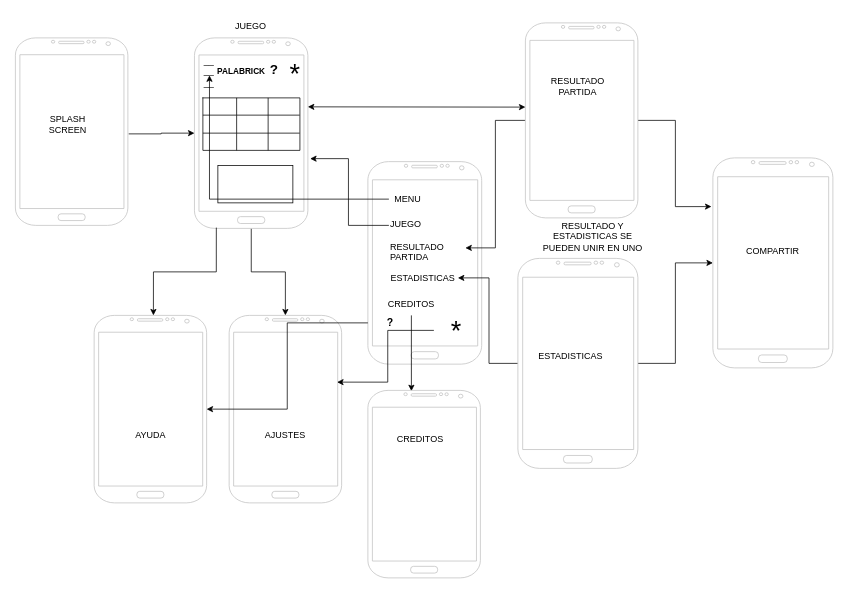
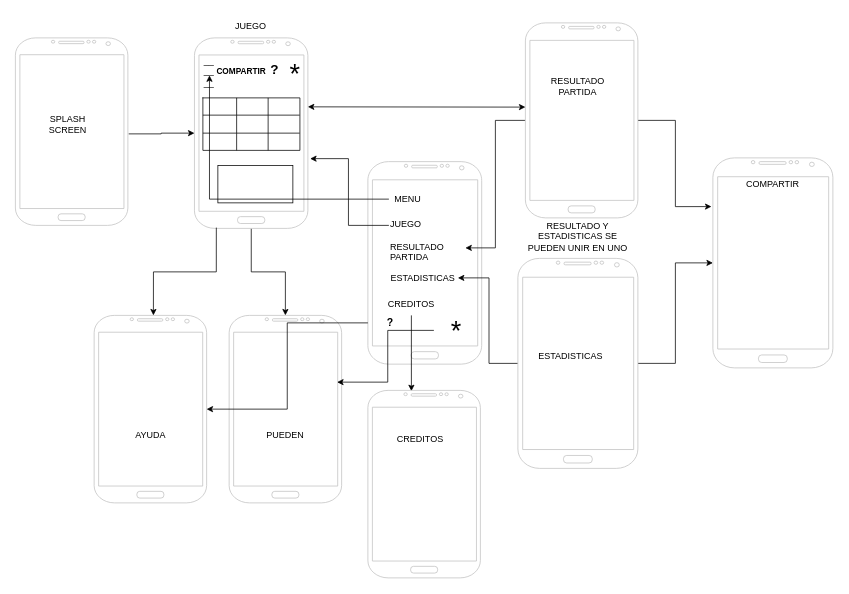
- <mxCell id="57" value="&lt;font&gt;&lt;b&gt;&lt;span style=&quot;font-size: 11px&quot;&gt;PALABRICK&amp;nbsp;&amp;nbsp;&lt;/span&gt;&lt;font style=&quot;font-size: 18px&quot;&gt;?&lt;/font&gt;&lt;/b&gt;&lt;/font&gt;" style="text;html=1;strokeColor=none;fillColor=none;align=center;verticalAlign=middle;whiteSpace=wrap;rounded=0;fontSize=36;" parent="1" vertex="1"><mxGeometry x="280" y="70" width="100" height="30" as="geometry" /></mxCell>
+ <mxCell id="57" value="&lt;font&gt;&lt;b&gt;&lt;span style=&quot;font-size: 11px&quot;&gt;COMPARTIR&amp;nbsp;&amp;nbsp;&lt;/span&gt;&lt;font style=&quot;font-size: 18px&quot;&gt;?&lt;/font&gt;&lt;/b&gt;&lt;/font&gt;" style="text;html=1;strokeColor=none;fillColor=none;align=center;verticalAlign=middle;whiteSpace=wrap;rounded=0;fontSize=36;" parent="1" vertex="1"><mxGeometry x="280" y="70" width="100" height="30" as="geometry" /></mxCell>
- <mxCell id="36" value="RESULTADO Y ESTADISTICAS SE PUEDEN UNIR EN UNO" style="text;html=1;strokeColor=none;fillColor=none;align=center;verticalAlign=middle;whiteSpace=wrap;rounded=0;" parent="1" vertex="1"><mxGeometry x="715" y="300" width="150" height="30" as="geometry" /></mxCell>
+ <mxCell id="36" value="RESULTADO Y ESTADISTICAS SE PUEDEN UNIR EN UNO" style="text;html=1;strokeColor=none;fillColor=none;align=center;verticalAlign=middle;whiteSpace=wrap;rounded=0;" parent="1" vertex="1"><mxGeometry x="695" y="300" width="150" height="30" as="geometry" /></mxCell>
- <mxCell id="12" value="COMPARTIR" style="text;html=1;strokeColor=none;fillColor=none;align=center;verticalAlign=middle;whiteSpace=wrap;rounded=0;" parent="1" vertex="1"><mxGeometry x="1000" y="320" width="60" height="30" as="geometry" /></mxCell>
+ <mxCell id="12" value="COMPARTIR" style="text;html=1;strokeColor=none;fillColor=none;align=center;verticalAlign=middle;whiteSpace=wrap;rounded=0;" parent="1" vertex="1"><mxGeometry x="1000" y="230" width="60" height="30" as="geometry" /></mxCell>
- <mxCell id="14" value="AJUSTES" style="text;html=1;strokeColor=none;fillColor=none;align=center;verticalAlign=middle;whiteSpace=wrap;rounded=0;" parent="1" vertex="1"><mxGeometry x="350" y="565" width="60" height="30" as="geometry" /></mxCell>
+ <mxCell id="14" value="PUEDEN" style="text;html=1;strokeColor=none;fillColor=none;align=center;verticalAlign=middle;whiteSpace=wrap;rounded=0;" parent="1" vertex="1"><mxGeometry x="350" y="565" width="60" height="30" as="geometry" /></mxCell>
